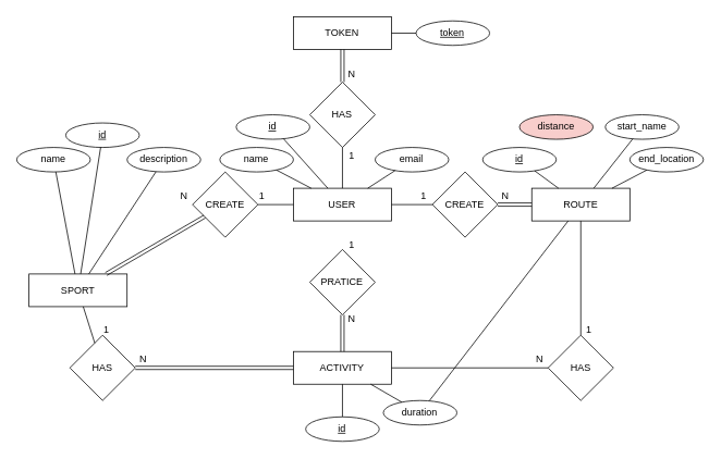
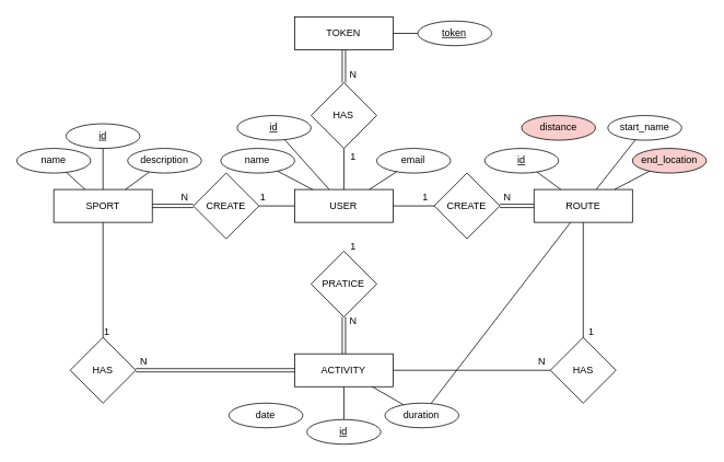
- <mxCell id="20" value="end_location" style="ellipse;whiteSpace=wrap;html=1;" parent="1" vertex="1"><mxGeometry x="770" y="180" width="90" height="30" as="geometry" /></mxCell>
+ <mxCell id="20" value="end_location" style="ellipse;whiteSpace=wrap;html=1;fillColor=#f8cecc;" parent="1" vertex="1"><mxGeometry x="770" y="180" width="90" height="30" as="geometry" /></mxCell>
- <mxCell id="3" value="SPORT" style="rounded=0;whiteSpace=wrap;html=1;" parent="1" vertex="1"><mxGeometry x="35" y="335" width="120" height="40" as="geometry" /></mxCell>
+ <mxCell id="3" value="SPORT" style="rounded=0;whiteSpace=wrap;html=1;" parent="1" vertex="1"><mxGeometry x="65" y="230" width="120" height="40" as="geometry" /></mxCell>
+ <mxCell id="27" value="date" style="ellipse;whiteSpace=wrap;html=1;" parent="1" vertex="1"><mxGeometry x="278.45" y="490" width="90" height="30" as="geometry" /></mxCell>
